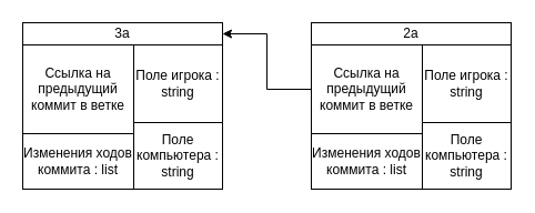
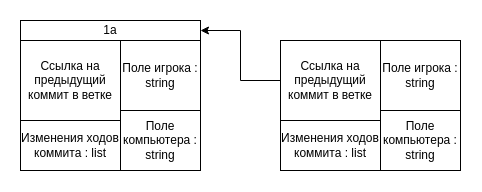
- <mxCell id="11" value="3a" style="rounded=0;whiteSpace=wrap;html=1;" vertex="1" parent="1"><mxGeometry x="20" y="20" width="180" height="20" as="geometry" /></mxCell>
+ <mxCell id="11" value="1a" style="rounded=0;whiteSpace=wrap;html=1;" vertex="1" parent="1"><mxGeometry x="20" y="20" width="180" height="20" as="geometry" /></mxCell>
- <mxCell id="12" value="2a" style="rounded=0;whiteSpace=wrap;html=1;" vertex="1" parent="1"><mxGeometry x="280" y="20" width="180" height="20" as="geometry" /></mxCell>
